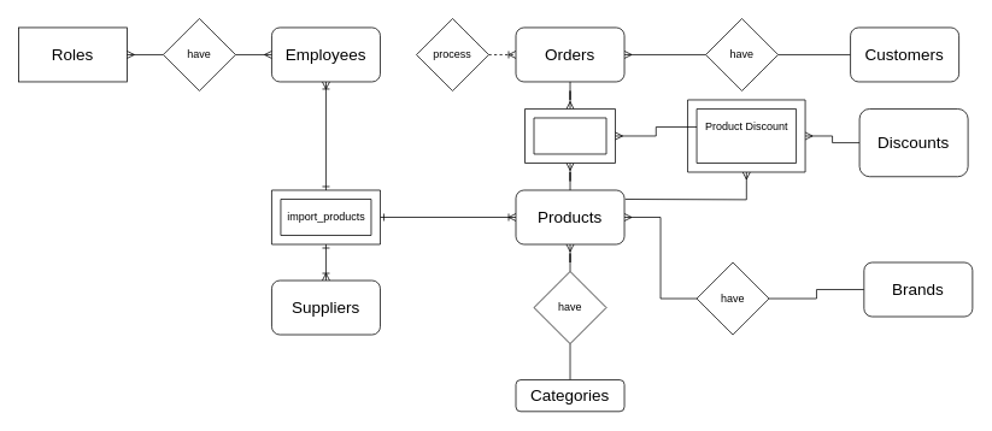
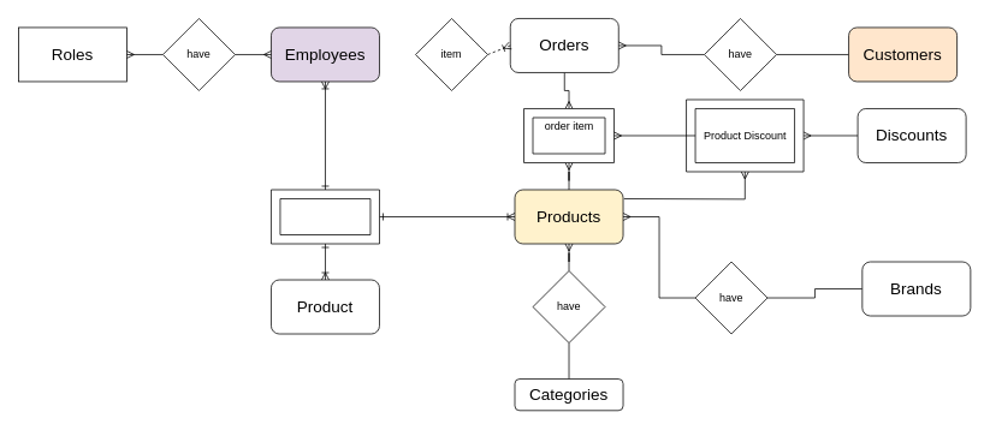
- <mxCell id="8" value="Employees" style="rounded=1;whiteSpace=wrap;html=1;fontSize=18;" parent="1" vertex="1"><mxGeometry x="300" y="30" width="120" height="60" as="geometry" /></mxCell>
+ <mxCell id="8" value="Employees" style="rounded=1;whiteSpace=wrap;html=1;fontSize=18;fillColor=#e1d5e7;" parent="1" vertex="1"><mxGeometry x="300" y="30" width="120" height="60" as="geometry" /></mxCell>
- <mxCell id="23" value="process" style="rhombus;whiteSpace=wrap;html=1;" parent="1" vertex="1"><mxGeometry x="460" y="20" width="80" height="80" as="geometry" /></mxCell>
+ <mxCell id="23" value="item" style="rhombus;whiteSpace=wrap;html=1;" parent="1" vertex="1"><mxGeometry x="460" y="20" width="80" height="80" as="geometry" /></mxCell>
- <mxCell id="5" value="Orders" style="rounded=1;whiteSpace=wrap;html=1;fontSize=18;" parent="1" vertex="1"><mxGeometry x="570" y="30" width="120" height="60" as="geometry" /></mxCell>
+ <mxCell id="5" value="Orders" style="rounded=1;whiteSpace=wrap;html=1;fontSize=18;" parent="1" vertex="1"><mxGeometry x="565" y="20" width="120" height="60" as="geometry" /></mxCell>
- <mxCell id="3" value="Customers" style="rounded=1;whiteSpace=wrap;html=1;fontSize=18;" parent="1" vertex="1"><mxGeometry x="940" y="30" width="120" height="60" as="geometry" /></mxCell>
+ <mxCell id="3" value="Customers" style="rounded=1;whiteSpace=wrap;html=1;fontSize=18;fillColor=#ffe6cc;" parent="1" vertex="1"><mxGeometry x="940" y="30" width="120" height="60" as="geometry" /></mxCell>
+ <mxCell id="29" value="order item" style="text;html=1;align=center;verticalAlign=middle;resizable=0;points=[];autosize=1;strokeColor=none;" parent="1" vertex="1"><mxGeometry x="595" y="130" width="70" height="20" as="geometry" /></mxCell>
- <mxCell id="34" value="Product Discount" style="text;html=1;align=center;verticalAlign=middle;resizable=0;points=[];autosize=1;strokeColor=none;" parent="1" vertex="1"><mxGeometry x="770" y="130" width="110" height="20" as="geometry" /></mxCell>
+ <mxCell id="34" value="Product Discount" style="text;html=1;align=center;verticalAlign=middle;resizable=0;points=[];autosize=1;strokeColor=none;" parent="1" vertex="1"><mxGeometry x="770" y="140" width="110" height="20" as="geometry" /></mxCell>
- <mxCell id="17" value="Discounts" style="rounded=1;whiteSpace=wrap;html=1;fontSize=18;" parent="1" vertex="1"><mxGeometry x="950" y="120" width="120" height="75" as="geometry" /></mxCell>
+ <mxCell id="17" value="Discounts" style="rounded=1;whiteSpace=wrap;html=1;fontSize=18;" parent="1" vertex="1"><mxGeometry x="950" y="120" width="120" height="60" as="geometry" /></mxCell>
- <mxCell id="38" value="import_products" style="text;html=1;align=center;verticalAlign=middle;resizable=0;points=[];autosize=1;" vertex="1" parent="1"><mxGeometry x="310" y="230" width="100" height="20" as="geometry" /></mxCell>
- <mxCell id="11" value="Products" style="rounded=1;whiteSpace=wrap;html=1;fontSize=18;" parent="1" vertex="1"><mxGeometry x="570" y="210" width="120" height="60" as="geometry" /></mxCell>
+ <mxCell id="11" value="Products" style="rounded=1;whiteSpace=wrap;html=1;fontSize=18;fillColor=#fff2cc;" parent="1" vertex="1"><mxGeometry x="570" y="210" width="120" height="60" as="geometry" /></mxCell>
- <mxCell id="13" value="Suppliers" style="rounded=1;whiteSpace=wrap;html=1;fontSize=18;" parent="1" vertex="1"><mxGeometry x="300" y="310" width="120" height="60" as="geometry" /></mxCell>
+ <mxCell id="13" value="Product" style="rounded=1;whiteSpace=wrap;html=1;fontSize=18;" parent="1" vertex="1"><mxGeometry x="300" y="310" width="120" height="60" as="geometry" /></mxCell>
